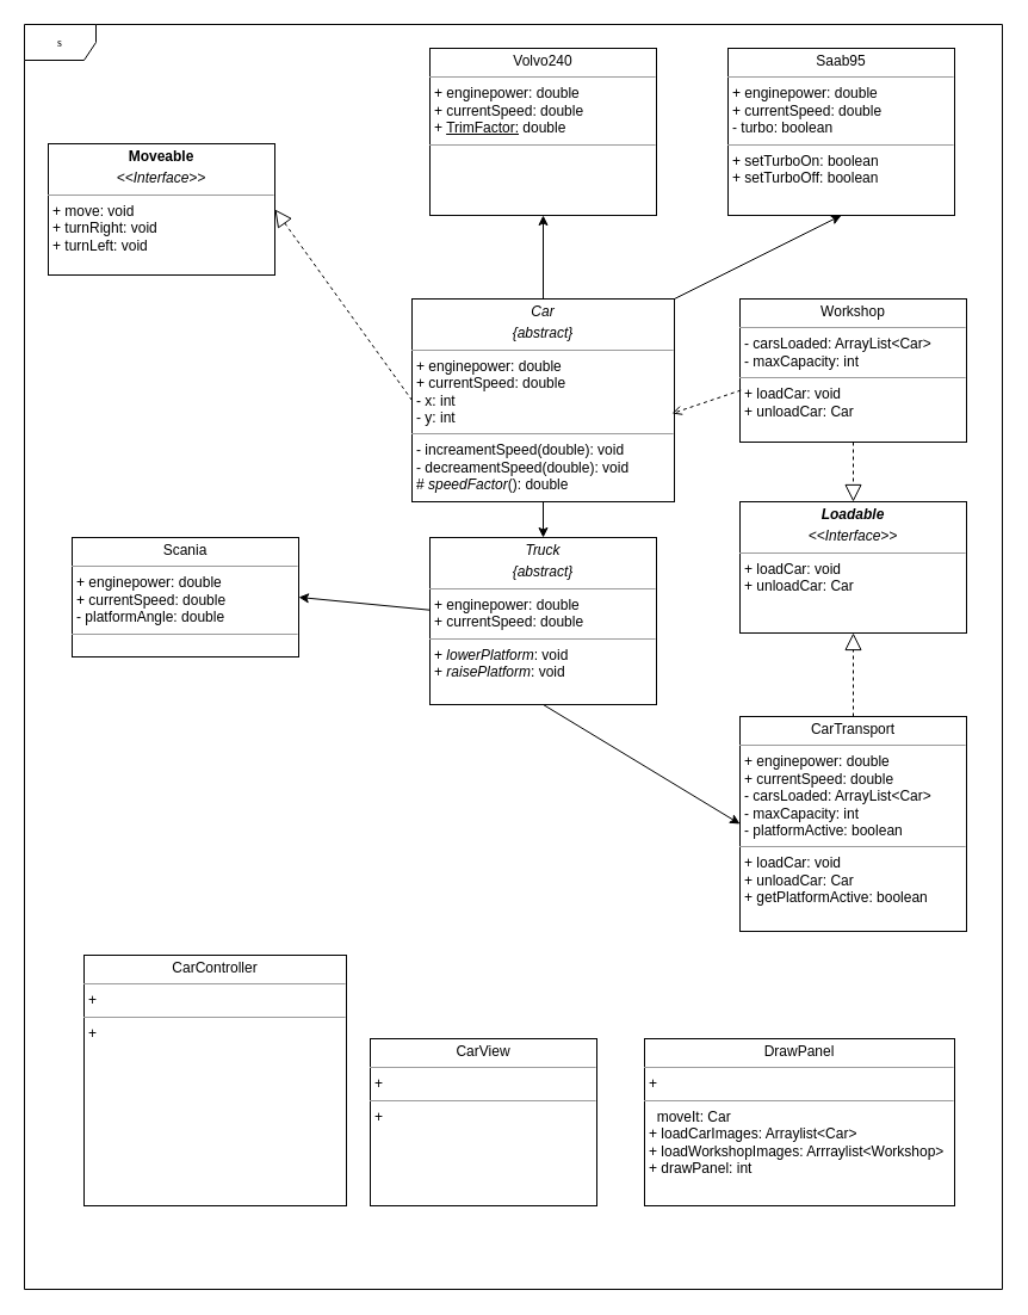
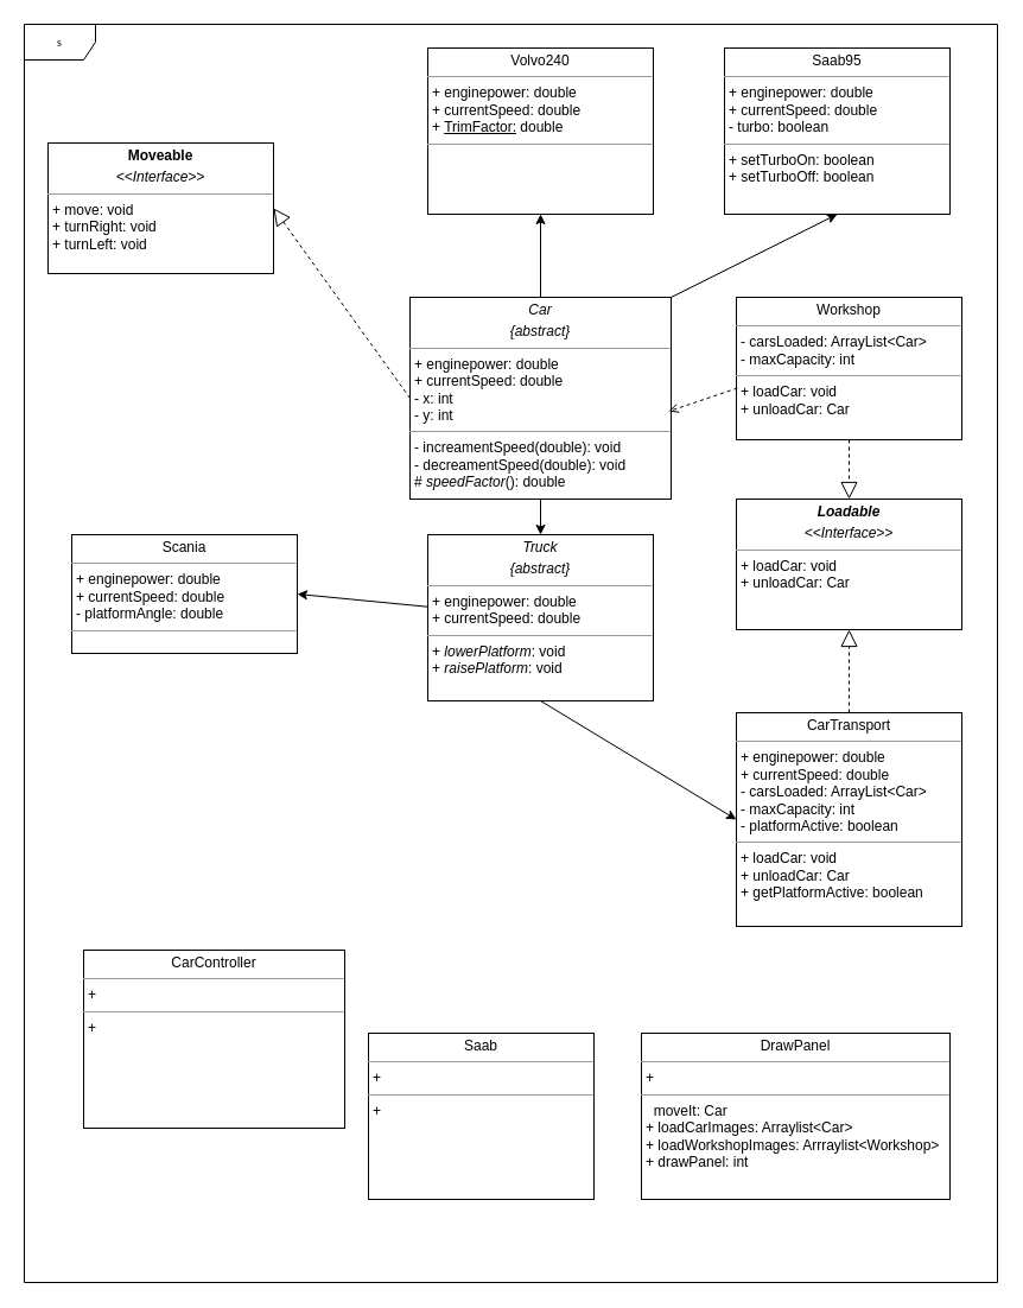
- <mxCell id="21" value="&lt;p style=&quot;margin:0px;margin-top:4px;text-align:center;&quot;&gt;CarView&lt;/p&gt;&lt;hr size=&quot;1&quot;&gt;&lt;p style=&quot;margin:0px;margin-left:4px;&quot;&gt;+&lt;/p&gt;&lt;hr size=&quot;1&quot;&gt;&lt;p style=&quot;margin:0px;margin-left:4px;&quot;&gt;+&amp;nbsp;&lt;br&gt;&lt;/p&gt;" style="verticalAlign=top;align=left;overflow=fill;fontSize=12;fontFamily=Helvetica;html=1;rounded=0;shadow=0;comic=0;labelBackgroundColor=none;strokeWidth=1" parent="1" vertex="1"><mxGeometry x="310" y="870" width="190" height="140" as="geometry" /></mxCell>
+ <mxCell id="21" value="&lt;p style=&quot;margin:0px;margin-top:4px;text-align:center;&quot;&gt;Saab&lt;/p&gt;&lt;hr size=&quot;1&quot;&gt;&lt;p style=&quot;margin:0px;margin-left:4px;&quot;&gt;+&lt;/p&gt;&lt;hr size=&quot;1&quot;&gt;&lt;p style=&quot;margin:0px;margin-left:4px;&quot;&gt;+&amp;nbsp;&lt;br&gt;&lt;/p&gt;" style="verticalAlign=top;align=left;overflow=fill;fontSize=12;fontFamily=Helvetica;html=1;rounded=0;shadow=0;comic=0;labelBackgroundColor=none;strokeWidth=1" parent="1" vertex="1"><mxGeometry x="310" y="870" width="190" height="140" as="geometry" /></mxCell>
- <mxCell id="20" value="&lt;p style=&quot;margin:0px;margin-top:4px;text-align:center;&quot;&gt;CarController&lt;/p&gt;&lt;hr size=&quot;1&quot;&gt;&lt;p style=&quot;margin:0px;margin-left:4px;&quot;&gt;+&lt;/p&gt;&lt;hr size=&quot;1&quot;&gt;&lt;p style=&quot;margin:0px;margin-left:4px;&quot;&gt;+&amp;nbsp;&lt;br&gt;&lt;/p&gt;" style="verticalAlign=top;align=left;overflow=fill;fontSize=12;fontFamily=Helvetica;html=1;rounded=0;shadow=0;comic=0;labelBackgroundColor=none;strokeWidth=1" parent="1" vertex="1"><mxGeometry x="70" y="800" width="220" height="210" as="geometry" /></mxCell>
+ <mxCell id="20" value="&lt;p style=&quot;margin:0px;margin-top:4px;text-align:center;&quot;&gt;CarController&lt;/p&gt;&lt;hr size=&quot;1&quot;&gt;&lt;p style=&quot;margin:0px;margin-left:4px;&quot;&gt;+&lt;/p&gt;&lt;hr size=&quot;1&quot;&gt;&lt;p style=&quot;margin:0px;margin-left:4px;&quot;&gt;+&amp;nbsp;&lt;br&gt;&lt;/p&gt;" style="verticalAlign=top;align=left;overflow=fill;fontSize=12;fontFamily=Helvetica;html=1;rounded=0;shadow=0;comic=0;labelBackgroundColor=none;strokeWidth=1" parent="1" vertex="1"><mxGeometry x="70" y="800" width="220" height="150" as="geometry" /></mxCell>
